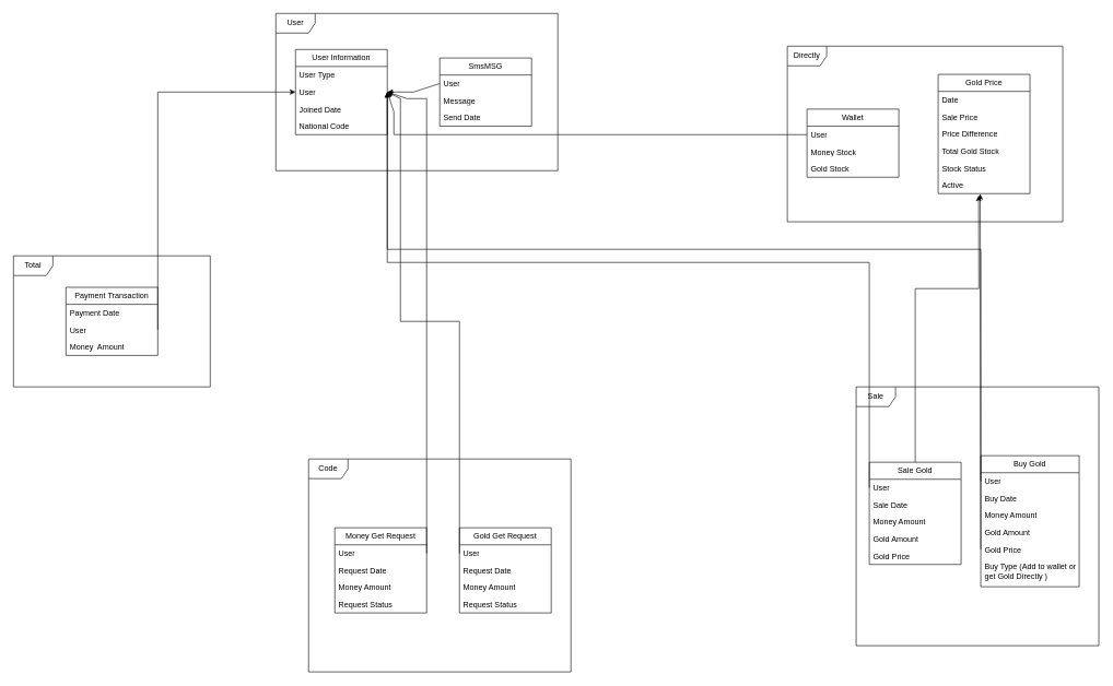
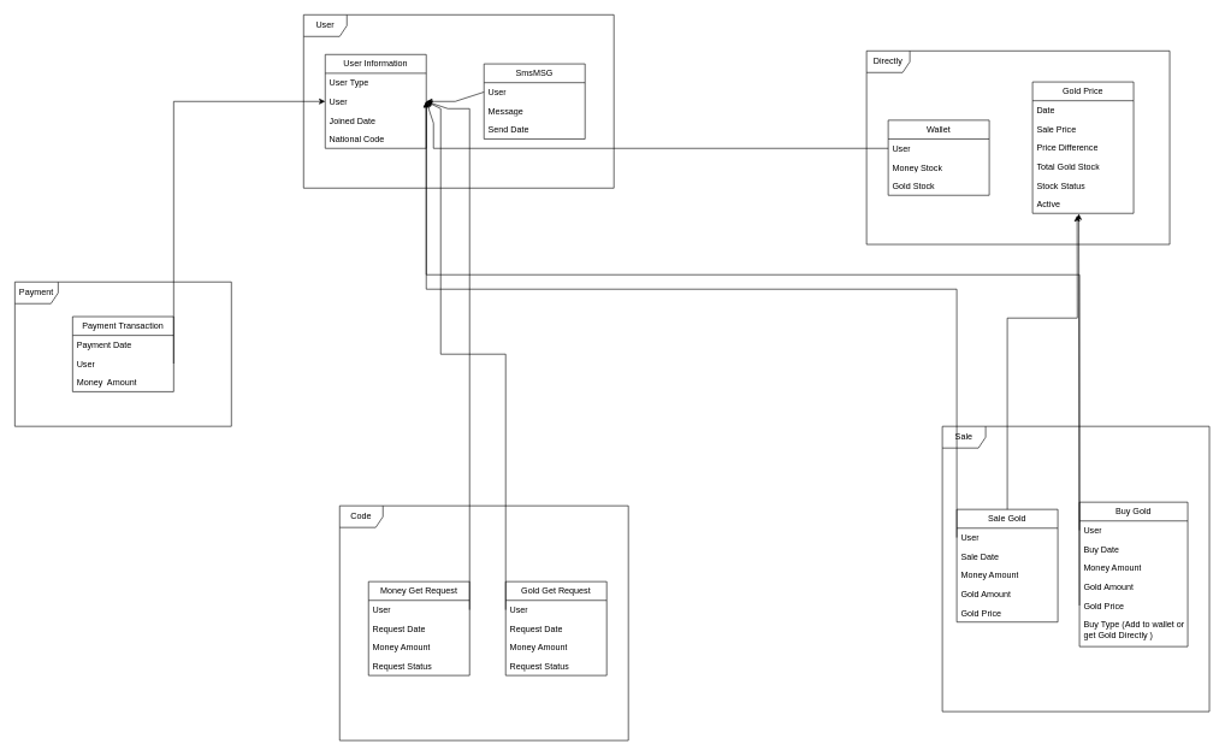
- <mxCell id="49" value="Total" style="shape=umlFrame;whiteSpace=wrap;html=1;pointerEvents=0;" vertex="1" parent="1"><mxGeometry x="20" y="390" width="300" height="200" as="geometry" /></mxCell>
+ <mxCell id="49" value="Payment" style="shape=umlFrame;whiteSpace=wrap;html=1;pointerEvents=0;" vertex="1" parent="1"><mxGeometry x="20" y="390" width="300" height="200" as="geometry" /></mxCell>
